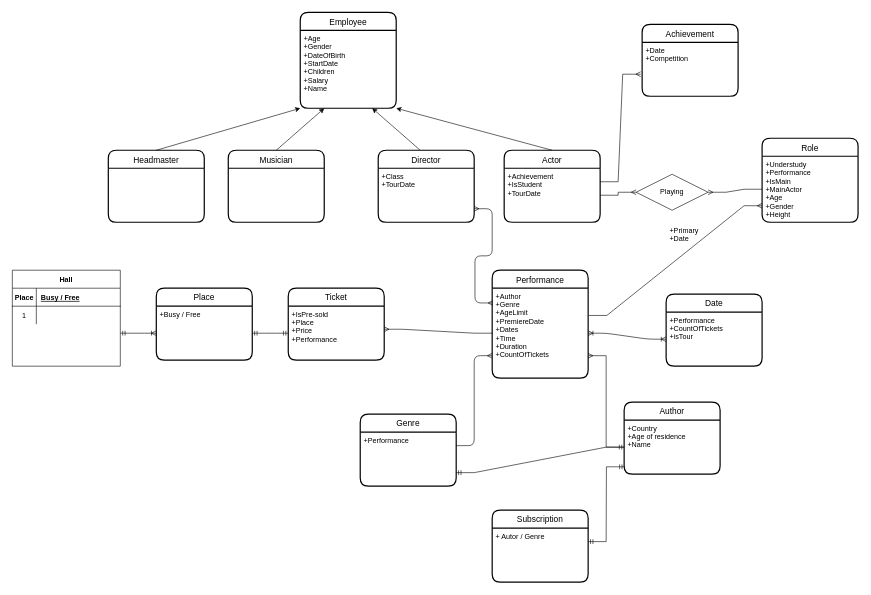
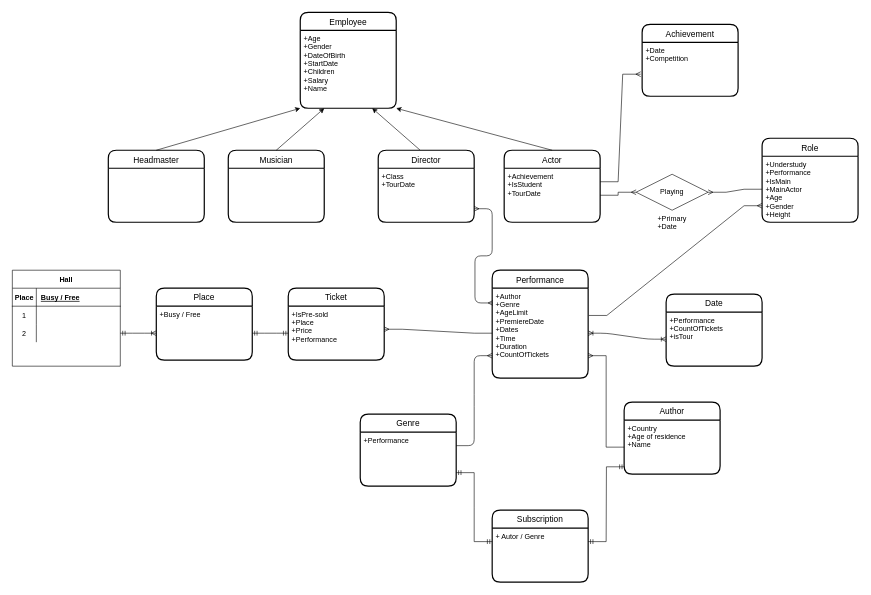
- <mxCell id="33" value="+Primary&#10;+Date" style="text;strokeColor=none;fillColor=none;spacingLeft=4;spacingRight=4;overflow=hidden;rotatable=0;points=[[0,0.5],[1,0.5]];portConstraint=eastwest;fontSize=12;" parent="1" vertex="1"><mxGeometry x="1110" y="370" width="80" height="40" as="geometry" /></mxCell>
+ <mxCell id="33" value="+Primary&#10;+Date" style="text;strokeColor=none;fillColor=none;spacingLeft=4;spacingRight=4;overflow=hidden;rotatable=0;points=[[0,0.5],[1,0.5]];portConstraint=eastwest;fontSize=12;" parent="1" vertex="1"><mxGeometry x="1090" y="350" width="80" height="40" as="geometry" /></mxCell>
+ <mxCell id="46" value="2" style="shape=partialRectangle;connectable=0;fillColor=none;top=0;left=0;bottom=0;right=0;editable=1;overflow=hidden;" parent="45" vertex="1"><mxGeometry width="40" height="30" as="geometry" /></mxCell>
- <mxCell id="37" value="" style="edgeStyle=entityRelationEdgeStyle;fontSize=12;html=1;endArrow=ERmandOne;startArrow=ERmandOne;exitX=1;exitY=0.75;exitDx=0;exitDy=0;rounded=0;" parent="1" source="35" target="25" edge="1"><mxGeometry width="100" height="100" relative="1" as="geometry"><mxPoint x="1140.48" y="787.76" as="sourcePoint" /><mxPoint x="1020" y="932.5" as="targetPoint" /></mxGeometry></mxCell>
+ <mxCell id="37" value="" style="edgeStyle=entityRelationEdgeStyle;fontSize=12;html=1;endArrow=ERmandOne;startArrow=ERmandOne;exitX=1;exitY=0.75;exitDx=0;exitDy=0;entryX=0;entryY=0.25;entryDx=0;entryDy=0;rounded=0;" parent="1" source="35" target="21" edge="1"><mxGeometry width="100" height="100" relative="1" as="geometry"><mxPoint x="1140.48" y="787.76" as="sourcePoint" /><mxPoint x="1020" y="932.5" as="targetPoint" /></mxGeometry></mxCell>
